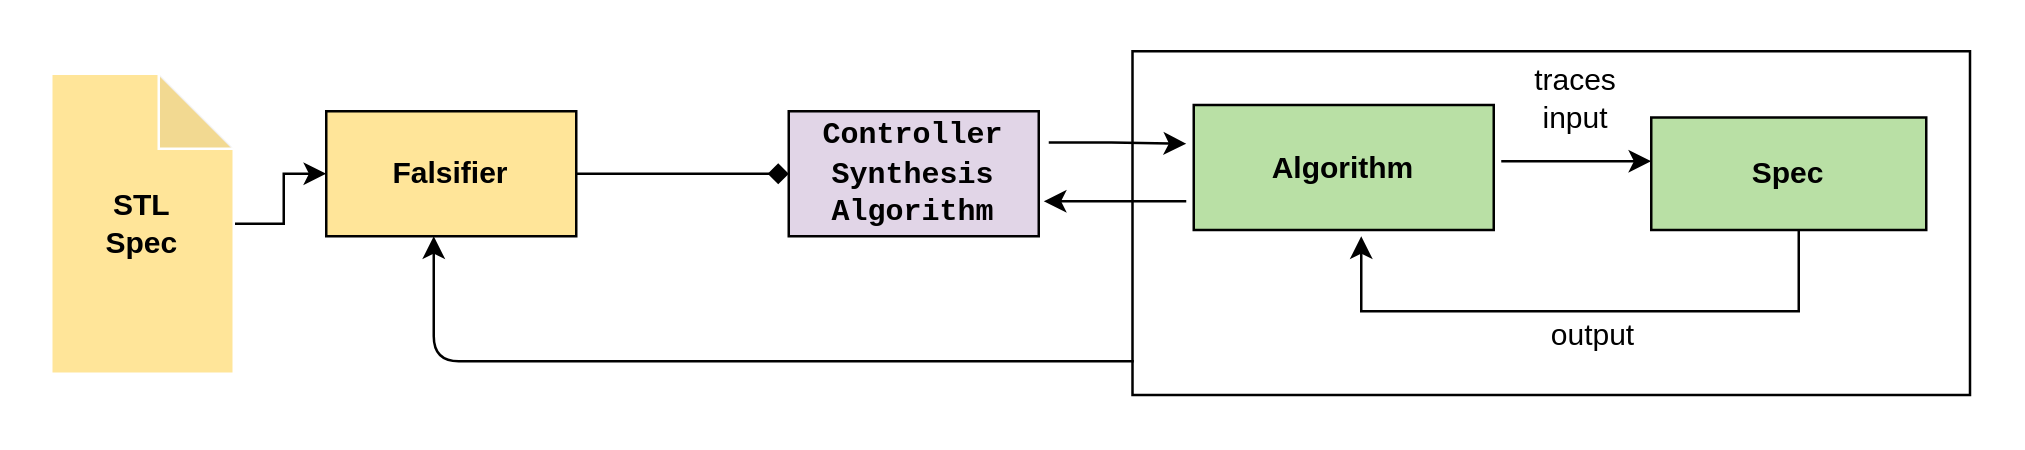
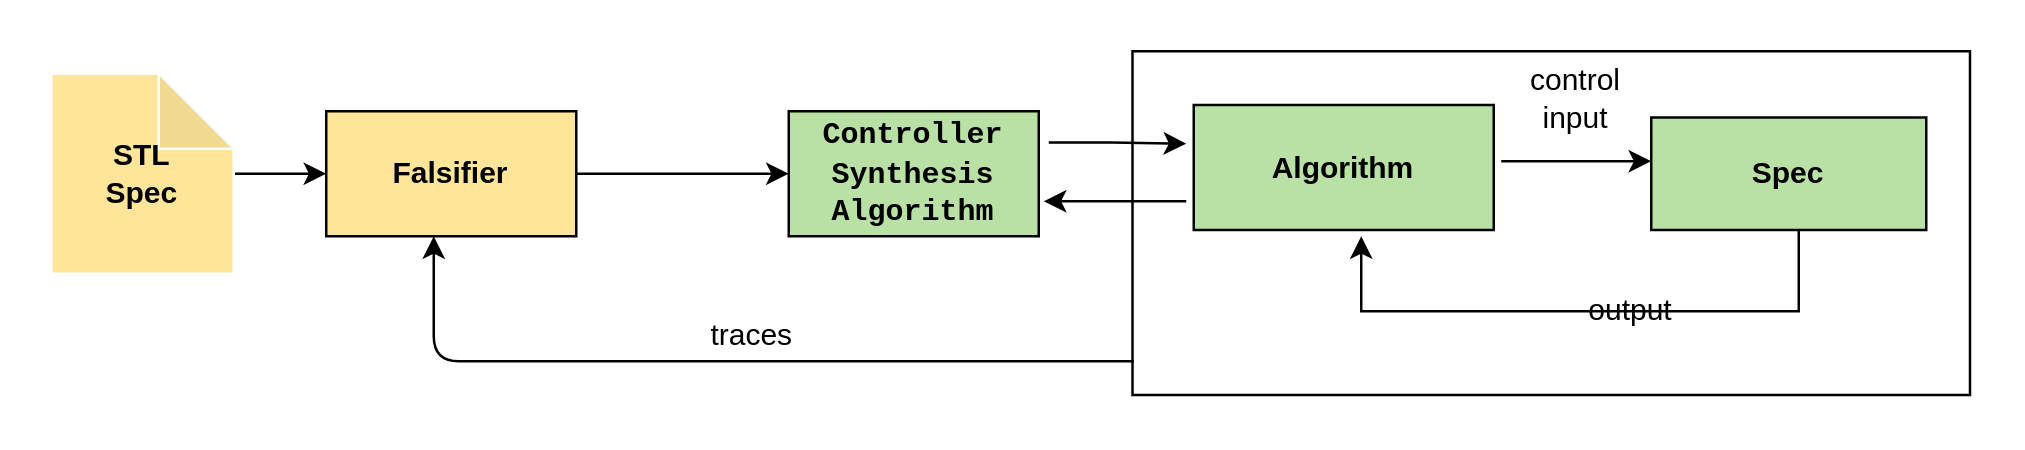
- <mxCell id="11" value="traces input" style="text;html=1;strokeColor=none;fillColor=none;align=center;verticalAlign=middle;whiteSpace=wrap;rounded=0;" parent="1" vertex="1"><mxGeometry x="610" y="29" width="40" height="20" as="geometry" /></mxCell>
+ <mxCell id="11" value="control input" style="text;html=1;strokeColor=none;fillColor=none;align=center;verticalAlign=middle;whiteSpace=wrap;rounded=0;" parent="1" vertex="1"><mxGeometry x="610" y="29" width="40" height="20" as="geometry" /></mxCell>
- <mxCell id="2" style="edgeStyle=orthogonalEdgeStyle;rounded=0;orthogonalLoop=1;jettySize=auto;html=1;exitX=1;exitY=0.5;exitDx=0;exitDy=0;entryX=0;entryY=0.5;entryDx=0;entryDy=0;endArrow=diamond;" parent="1" source="3" target="16" edge="1"><mxGeometry relative="1" as="geometry" /></mxCell>
+ <mxCell id="2" style="edgeStyle=orthogonalEdgeStyle;rounded=0;orthogonalLoop=1;jettySize=auto;html=1;exitX=1;exitY=0.5;exitDx=0;exitDy=0;entryX=0;entryY=0.5;entryDx=0;entryDy=0;" parent="1" source="3" target="16" edge="1"><mxGeometry relative="1" as="geometry" /></mxCell>
- <mxCell id="16" value="&lt;b&gt;&lt;font face=&quot;Courier New&quot;&gt;Controller Synthesis Algorithm&lt;/font&gt;&lt;/b&gt;" style="rounded=0;whiteSpace=wrap;html=1;fillColor=#e1d5e7;" parent="1" vertex="1"><mxGeometry x="315" y="44" width="100" height="50" as="geometry" /></mxCell>
+ <mxCell id="16" value="&lt;b&gt;&lt;font face=&quot;Courier New&quot;&gt;Controller Synthesis Algorithm&lt;/font&gt;&lt;/b&gt;" style="rounded=0;whiteSpace=wrap;html=1;fillColor=#B9E0A5;" parent="1" vertex="1"><mxGeometry x="315" y="44" width="100" height="50" as="geometry" /></mxCell>
- <mxCell id="10" value="&lt;div&gt;&lt;b&gt;STL&lt;/b&gt;&lt;/div&gt;&lt;div&gt;&lt;b&gt;Spec&lt;/b&gt;&lt;/div&gt;" style="shape=note;whiteSpace=wrap;html=1;backgroundOutline=1;darkOpacity=0.05;fillColor=#FFE599;strokeColor=#FFFFFF;" parent="1" vertex="1"><mxGeometry x="20" y="29" width="73" height="120" as="geometry" /></mxCell>
+ <mxCell id="10" value="&lt;div&gt;&lt;b&gt;STL&lt;/b&gt;&lt;/div&gt;&lt;div&gt;&lt;b&gt;Spec&lt;/b&gt;&lt;/div&gt;" style="shape=note;whiteSpace=wrap;html=1;backgroundOutline=1;darkOpacity=0.05;fillColor=#FFE599;strokeColor=#FFFFFF;" parent="1" vertex="1"><mxGeometry x="20" y="29" width="73" height="80" as="geometry" /></mxCell>
+ <mxCell id="15" value="traces" style="text;html=1;align=center;verticalAlign=middle;resizable=0;points=[];autosize=1;strokeColor=none;" parent="1" vertex="1"><mxGeometry x="275" y="124" width="50" height="20" as="geometry" /></mxCell>
- <mxCell id="12" value="output" style="text;html=1;strokeColor=none;fillColor=none;align=center;verticalAlign=middle;whiteSpace=wrap;rounded=0;" parent="1" vertex="1"><mxGeometry x="617" y="124" width="40" height="20" as="geometry" /></mxCell>
+ <mxCell id="12" value="output" style="text;html=1;strokeColor=none;fillColor=none;align=center;verticalAlign=middle;whiteSpace=wrap;rounded=0;" parent="1" vertex="1"><mxGeometry x="632" y="114" width="40" height="20" as="geometry" /></mxCell>
